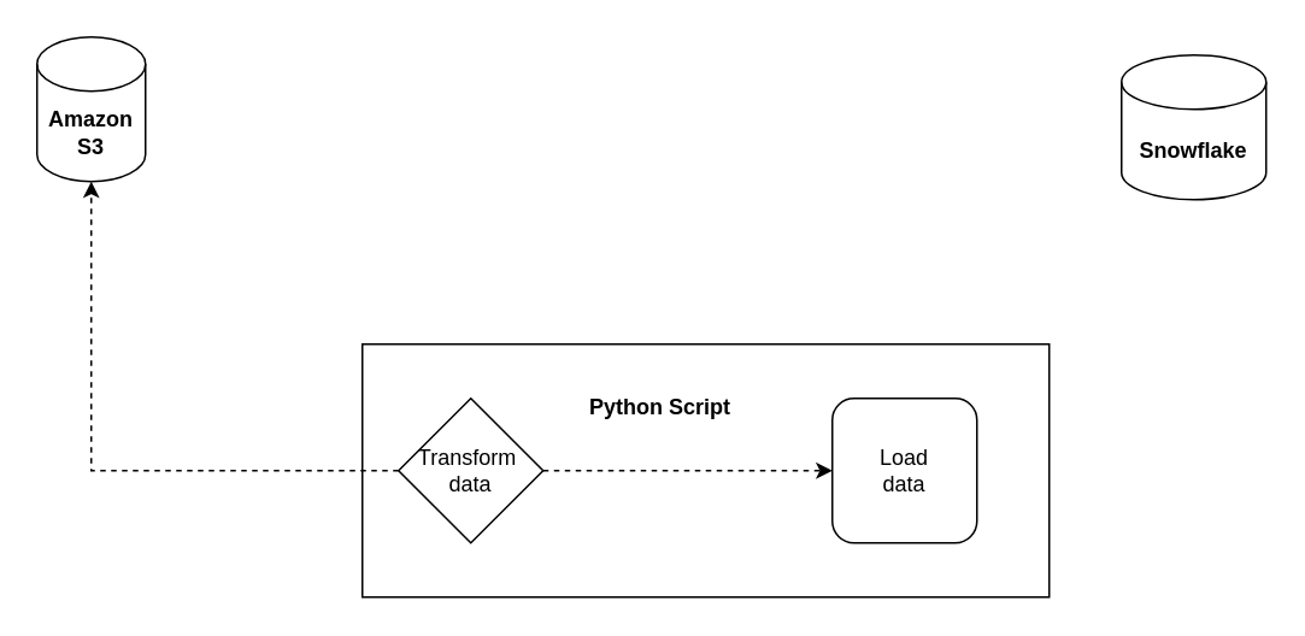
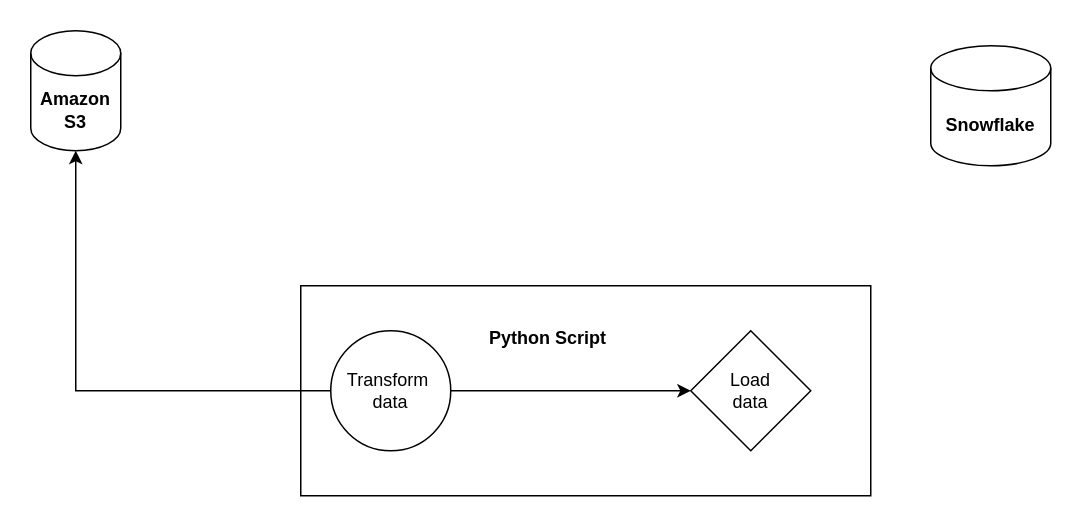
- <mxCell id="4" style="edgeStyle=orthogonalEdgeStyle;rounded=0;orthogonalLoop=1;jettySize=auto;html=1;entryX=0.5;entryY=1;entryDx=0;entryDy=0;entryPerimeter=0;dashed=1;" edge="1" parent="1" source="6" target="2"><mxGeometry relative="1" as="geometry" /></mxCell>
+ <mxCell id="4" style="edgeStyle=orthogonalEdgeStyle;rounded=0;orthogonalLoop=1;jettySize=auto;html=1;entryX=0.5;entryY=1;entryDx=0;entryDy=0;entryPerimeter=0;" edge="1" parent="1" source="6" target="2"><mxGeometry relative="1" as="geometry" /></mxCell>
- <mxCell id="6" value="Transform&amp;nbsp;&lt;br&gt;data" style="rhombus;whiteSpace=wrap;html=1;" vertex="1" parent="1"><mxGeometry x="220" y="220" width="80" height="80" as="geometry" /></mxCell>
+ <mxCell id="6" value="Transform&amp;nbsp;&lt;br&gt;data" style="ellipse;whiteSpace=wrap;html=1;" vertex="1" parent="1"><mxGeometry x="220" y="220" width="80" height="80" as="geometry" /></mxCell>
- <mxCell id="5" style="edgeStyle=orthogonalEdgeStyle;rounded=0;orthogonalLoop=1;jettySize=auto;html=1;exitX=1;exitY=0.5;exitDx=0;exitDy=0;dashed=1;" edge="1" parent="1" source="6" target="7"><mxGeometry relative="1" as="geometry" /></mxCell>
+ <mxCell id="5" style="edgeStyle=orthogonalEdgeStyle;rounded=0;orthogonalLoop=1;jettySize=auto;html=1;exitX=1;exitY=0.5;exitDx=0;exitDy=0;" edge="1" parent="1" source="6" target="7"><mxGeometry relative="1" as="geometry" /></mxCell>
- <mxCell id="7" value="Load&lt;br&gt;data" style="whiteSpace=wrap;html=1;rounded=1;" vertex="1" parent="1"><mxGeometry x="460" y="220" width="80" height="80" as="geometry" /></mxCell>
+ <mxCell id="7" value="Load&lt;br&gt;data" style="rhombus;whiteSpace=wrap;html=1;" vertex="1" parent="1"><mxGeometry x="460" y="220" width="80" height="80" as="geometry" /></mxCell>
